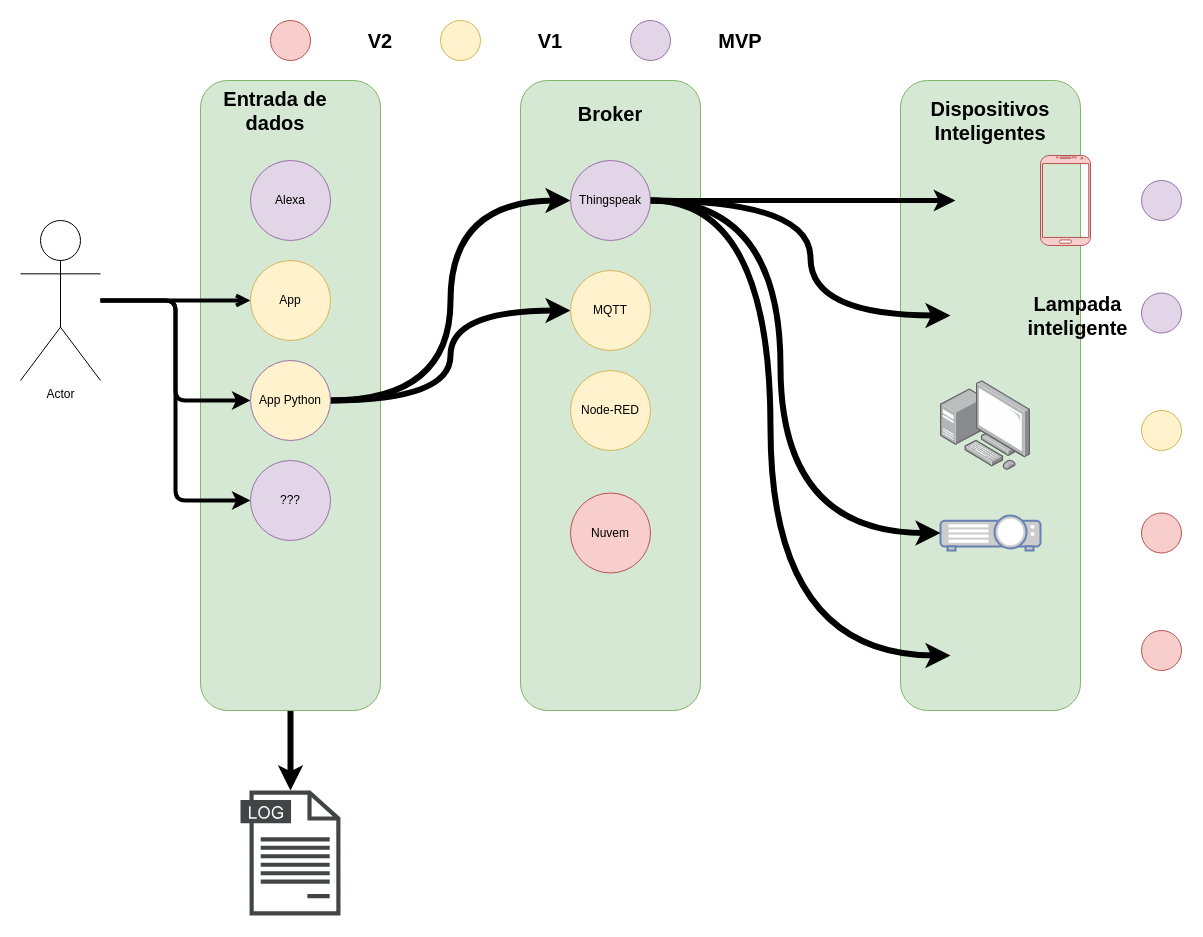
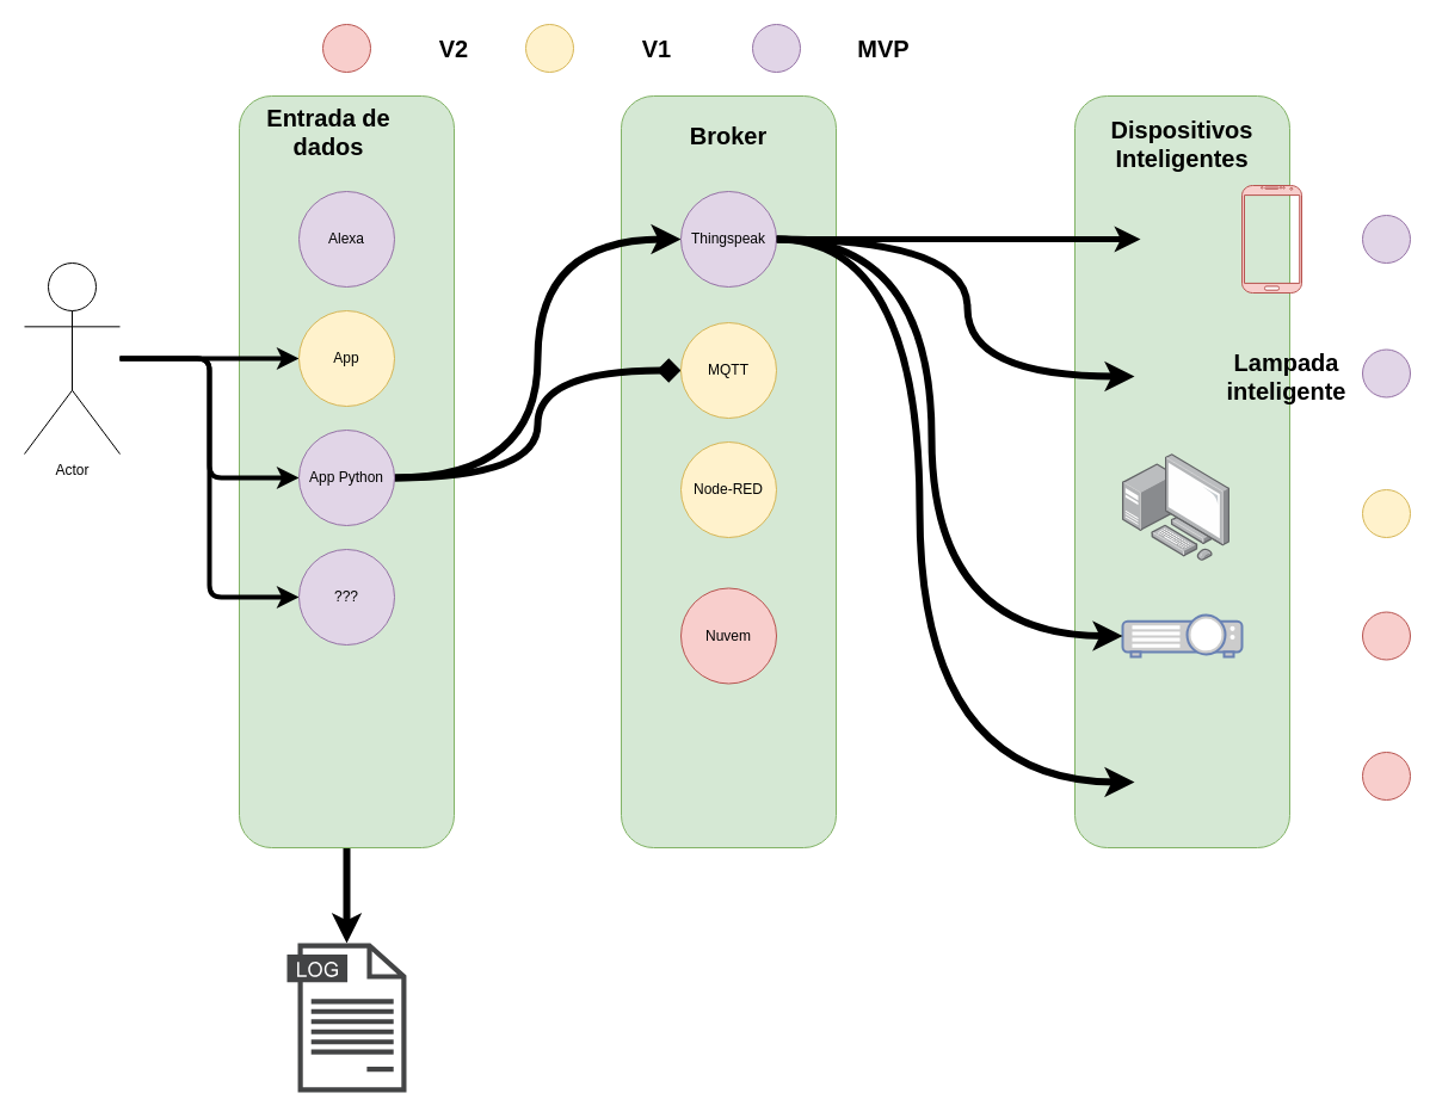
- <mxCell id="6" style="edgeStyle=orthogonalEdgeStyle;rounded=1;orthogonalLoop=1;jettySize=auto;html=1;curved=0;strokeWidth=4;endArrow=open;" edge="1" parent="1" source="9" target="11"><mxGeometry relative="1" as="geometry" /></mxCell>
+ <mxCell id="6" style="edgeStyle=orthogonalEdgeStyle;rounded=1;orthogonalLoop=1;jettySize=auto;html=1;curved=0;strokeWidth=4;" edge="1" parent="1" source="9" target="11"><mxGeometry relative="1" as="geometry" /></mxCell>
- <mxCell id="13" style="edgeStyle=orthogonalEdgeStyle;rounded=0;orthogonalLoop=1;jettySize=auto;html=1;entryX=0;entryY=0.5;entryDx=0;entryDy=0;curved=1;strokeWidth=6;" edge="1" parent="1" source="14" target="29"><mxGeometry relative="1" as="geometry" /></mxCell>
+ <mxCell id="13" style="edgeStyle=orthogonalEdgeStyle;rounded=0;orthogonalLoop=1;jettySize=auto;html=1;entryX=0;entryY=0.5;entryDx=0;entryDy=0;curved=1;strokeWidth=6;endArrow=diamond;" edge="1" parent="1" source="14" target="29"><mxGeometry relative="1" as="geometry" /></mxCell>
- <mxCell id="14" value="App Python" style="ellipse;whiteSpace=wrap;html=1;aspect=fixed;fillColor=#fff2cc;strokeColor=#9673a6;" vertex="1" parent="1"><mxGeometry x="250" y="360" width="80" height="80" as="geometry" /></mxCell>
+ <mxCell id="14" value="App Python" style="ellipse;whiteSpace=wrap;html=1;aspect=fixed;fillColor=#e1d5e7;strokeColor=#9673a6;" vertex="1" parent="1"><mxGeometry x="250" y="360" width="80" height="80" as="geometry" /></mxCell>
